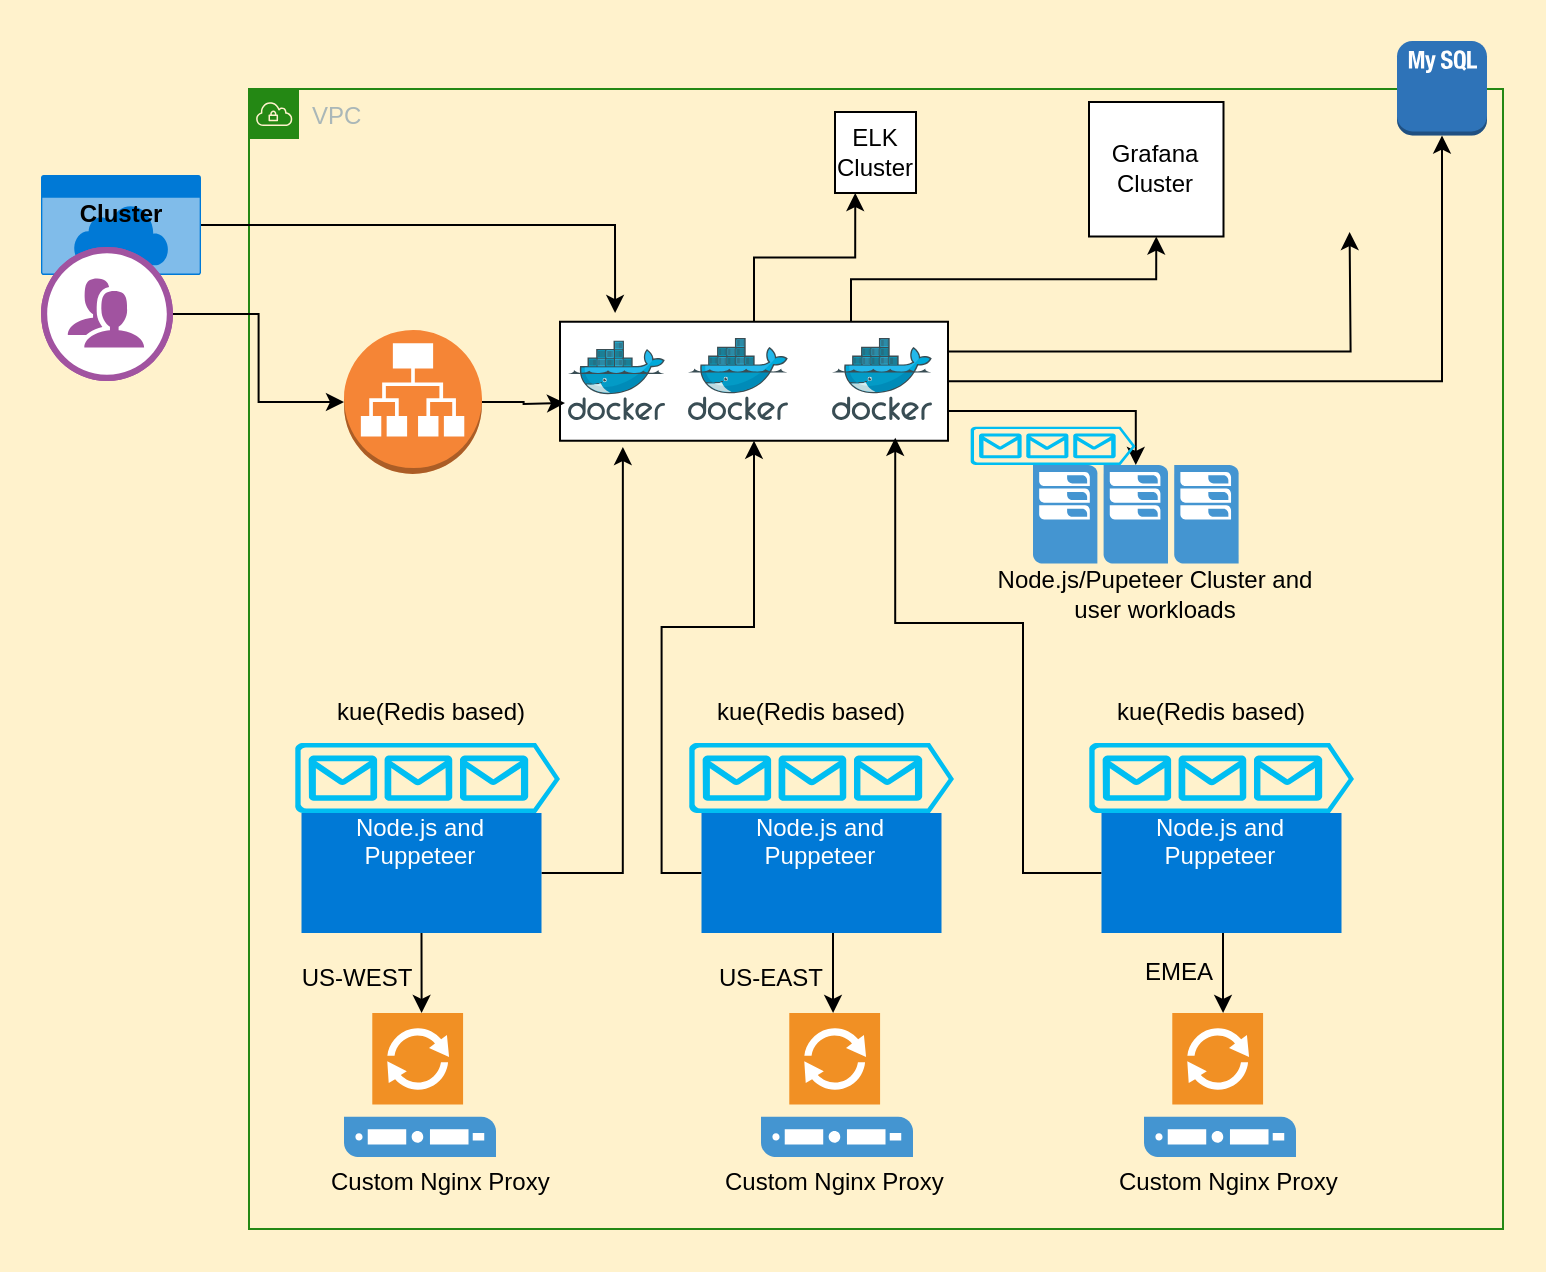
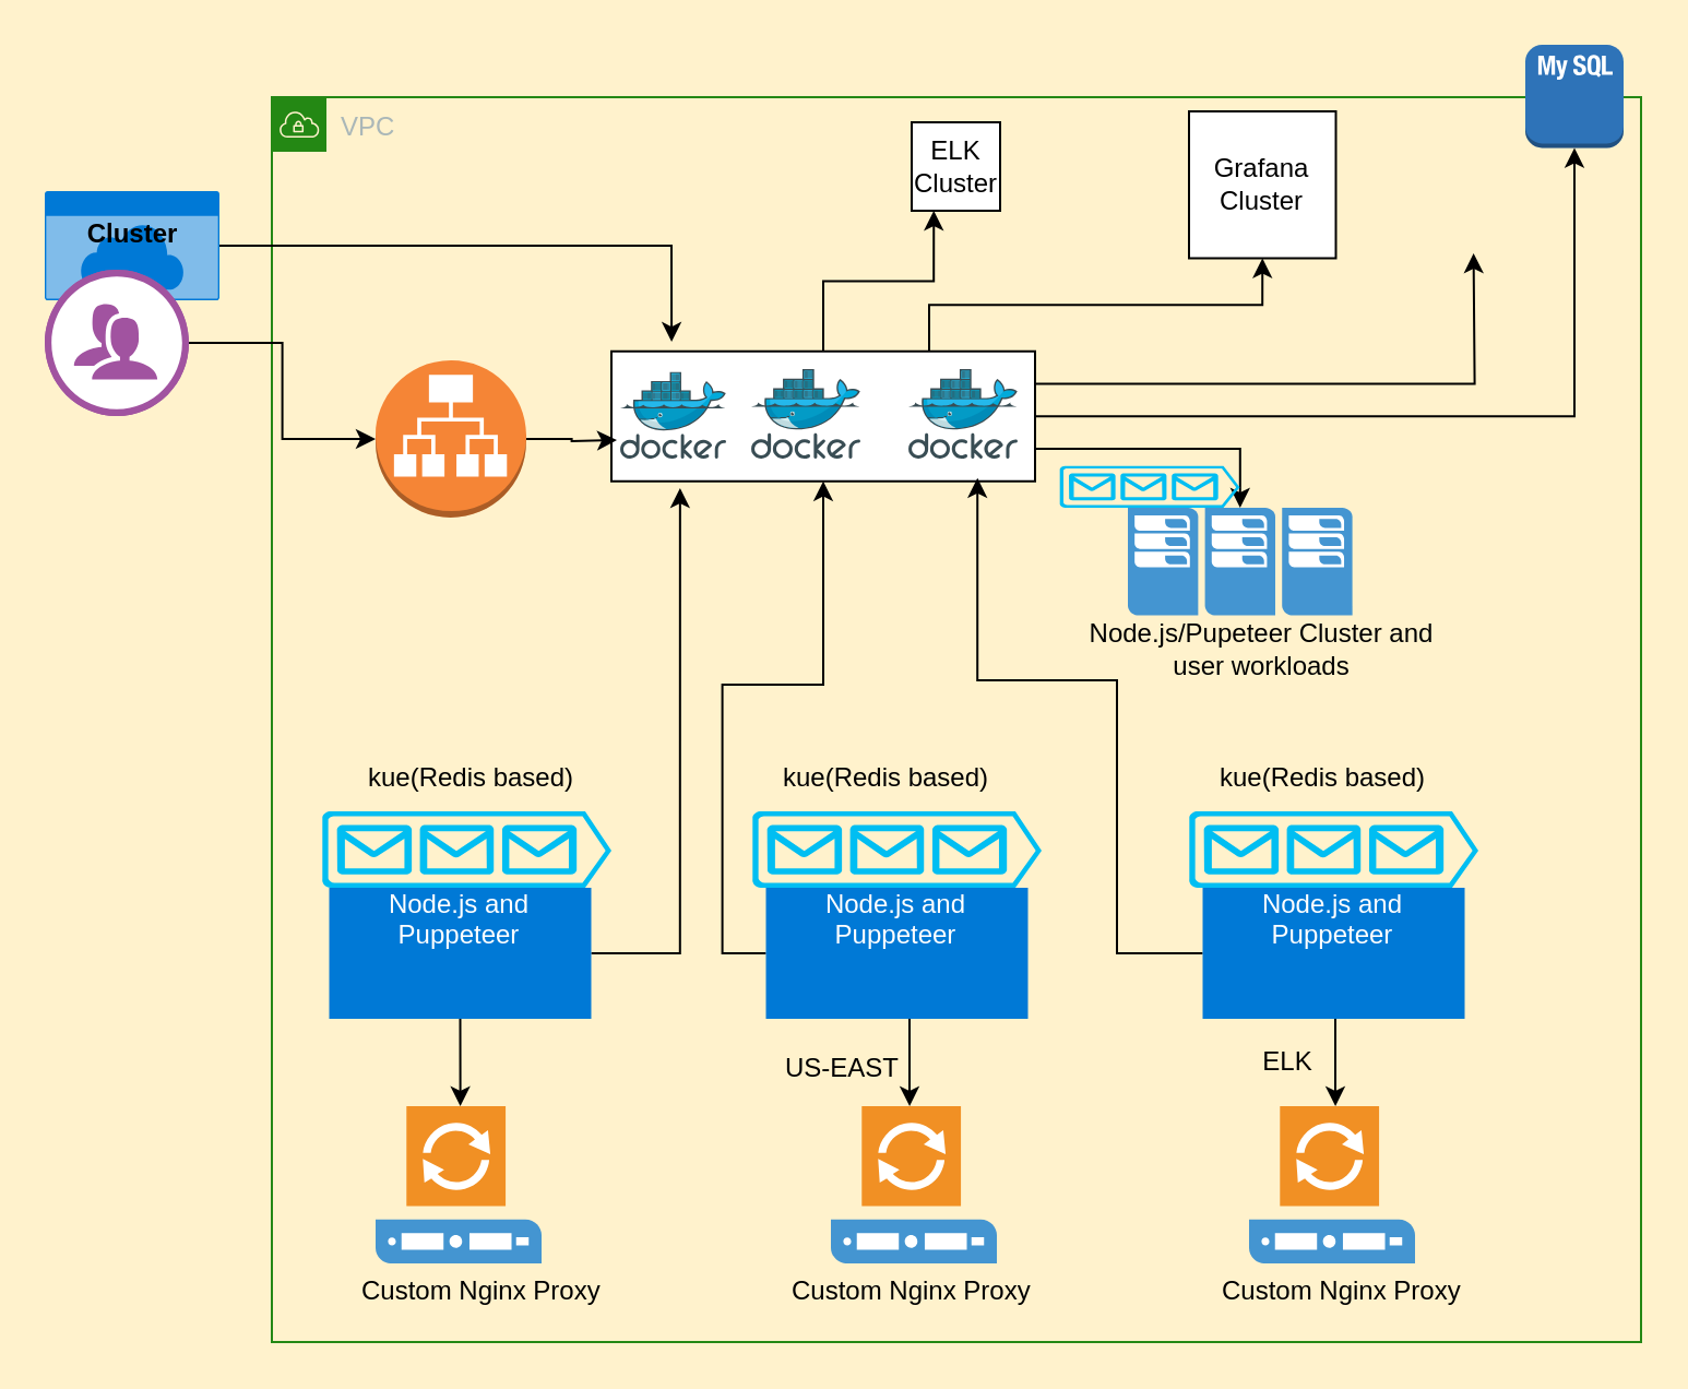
- <mxCell id="21" value="EMEA" style="text;html=1;align=center;verticalAlign=middle;resizable=0;points=[];autosize=1;" parent="1" vertex="1"><mxGeometry x="567.25" y="477" width="44" height="18" as="geometry" /></mxCell>
+ <mxCell id="21" value="ELK" style="text;html=1;align=center;verticalAlign=middle;resizable=0;points=[];autosize=1;" parent="1" vertex="1"><mxGeometry x="567.25" y="477" width="44" height="18" as="geometry" /></mxCell>
- <mxCell id="19" value="US-WEST" style="text;html=1;align=center;verticalAlign=middle;resizable=0;points=[];autosize=1;" parent="1" vertex="1"><mxGeometry x="145" y="480" width="65" height="18" as="geometry" /></mxCell>
